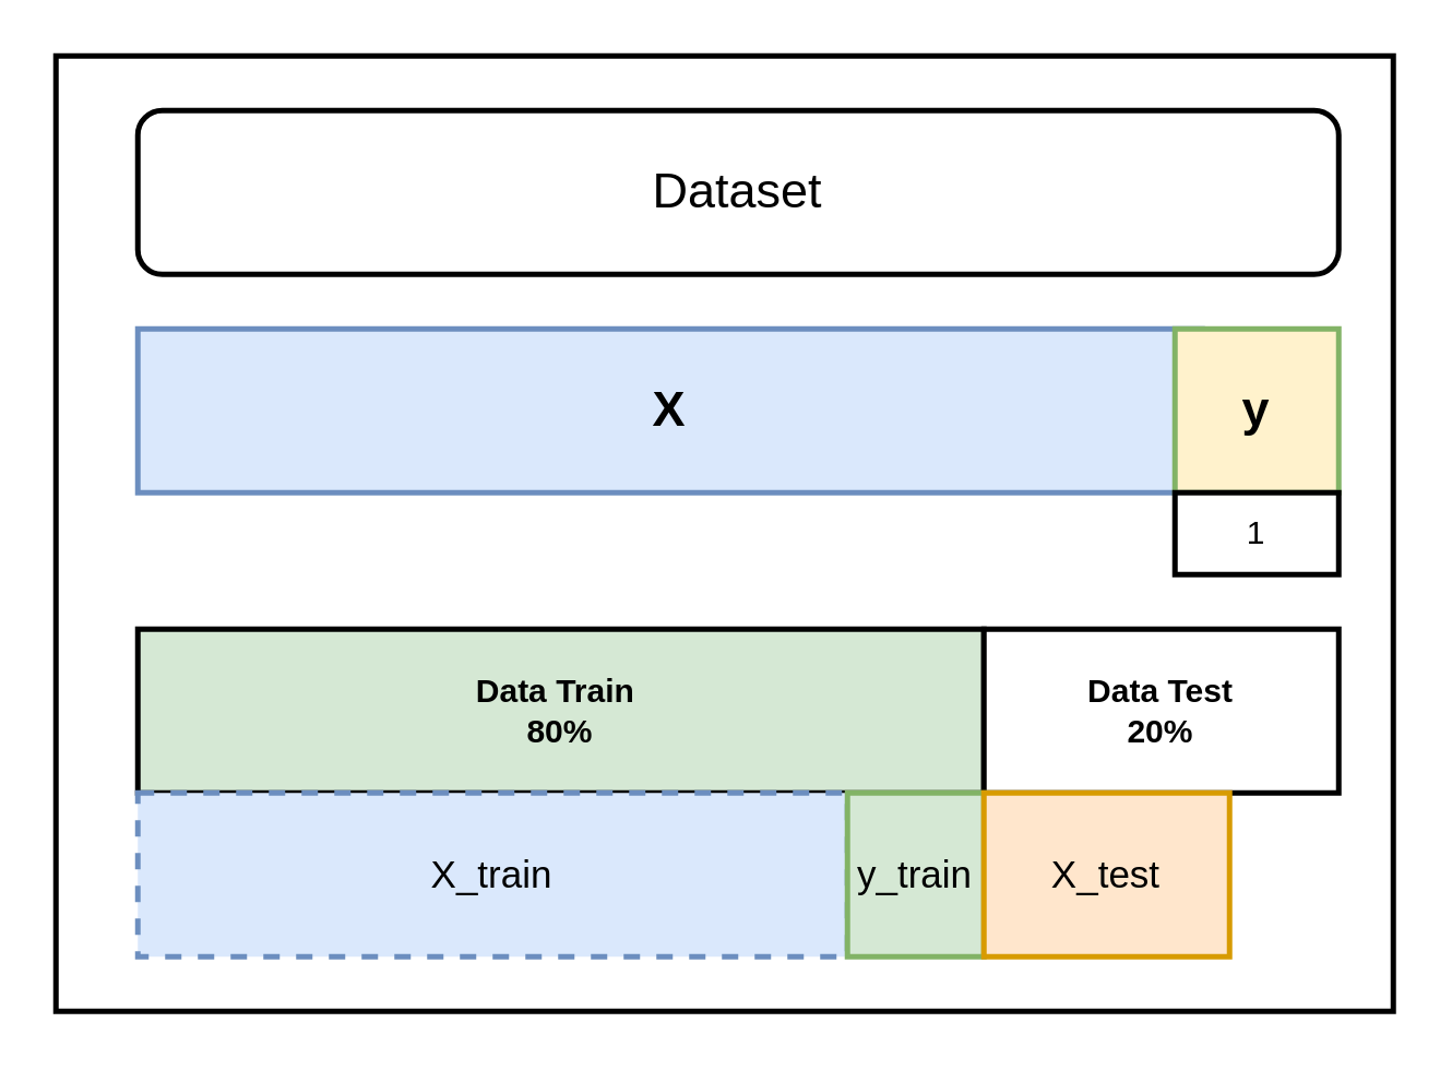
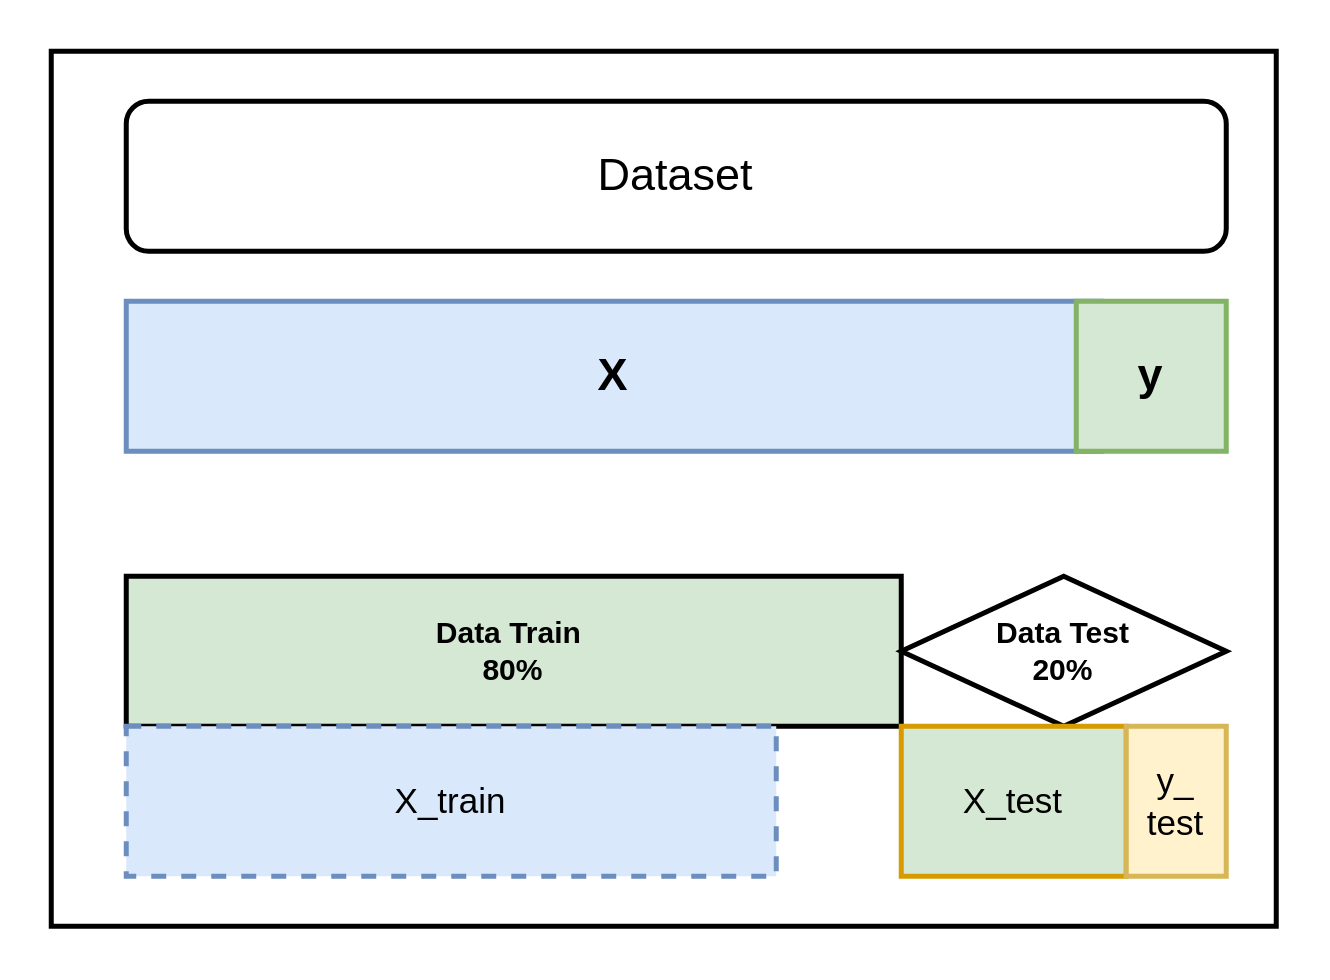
- <mxCell id="6" value="&lt;font style=&quot;font-size: 18px&quot;&gt;&lt;b&gt;y&lt;/b&gt;&lt;/font&gt;" style="rounded=0;whiteSpace=wrap;html=1;strokeWidth=2;fillColor=#fff2cc;strokeColor=#82b366;" vertex="1" parent="2"><mxGeometry x="410" y="100" width="60" height="60" as="geometry" /></mxCell>
+ <mxCell id="6" value="&lt;font style=&quot;font-size: 18px&quot;&gt;&lt;b&gt;y&lt;/b&gt;&lt;/font&gt;" style="rounded=0;whiteSpace=wrap;html=1;strokeWidth=2;fillColor=#d5e8d4;strokeColor=#82b366;" vertex="1" parent="2"><mxGeometry x="410" y="100" width="60" height="60" as="geometry" /></mxCell>
- <mxCell id="7" value="1" style="rounded=0;whiteSpace=wrap;html=1;strokeWidth=2;" vertex="1" parent="2"><mxGeometry x="410" y="160" width="60" height="30" as="geometry" /></mxCell>
- <mxCell id="9" value="&lt;b&gt;Data Test&lt;br&gt;20%&lt;/b&gt;" style="rounded=0;whiteSpace=wrap;html=1;strokeWidth=2;" vertex="1" parent="2"><mxGeometry x="340" y="210" width="130" height="60" as="geometry" /></mxCell>
+ <mxCell id="9" value="&lt;b&gt;Data Test&lt;br&gt;20%&lt;/b&gt;" style="rhombus;whiteSpace=wrap;html=1;strokeWidth=2;" vertex="1" parent="2"><mxGeometry x="340" y="210" width="130" height="60" as="geometry" /></mxCell>
- <mxCell id="11" value="&lt;font style=&quot;font-size: 14px&quot;&gt;y_train&lt;/font&gt;" style="rounded=0;whiteSpace=wrap;html=1;strokeWidth=2;fillColor=#d5e8d4;strokeColor=#82b366;" vertex="1" parent="2"><mxGeometry x="290" y="270" width="50" height="60" as="geometry" /></mxCell>
- <mxCell id="12" value="&lt;font style=&quot;font-size: 14px&quot;&gt;X_test&lt;/font&gt;" style="rounded=0;whiteSpace=wrap;html=1;strokeWidth=2;fillColor=#ffe6cc;strokeColor=#d79b00;" vertex="1" parent="2"><mxGeometry x="340" y="270" width="90" height="60" as="geometry" /></mxCell>
+ <mxCell id="12" value="&lt;font style=&quot;font-size: 14px&quot;&gt;X_test&lt;/font&gt;" style="rounded=0;whiteSpace=wrap;html=1;strokeWidth=2;fillColor=#d5e8d4;strokeColor=#d79b00;" vertex="1" parent="2"><mxGeometry x="340" y="270" width="90" height="60" as="geometry" /></mxCell>
+ <mxCell id="13" value="&lt;font style=&quot;font-size: 14px&quot;&gt;y_&lt;br&gt;test&lt;/font&gt;" style="rounded=0;whiteSpace=wrap;html=1;strokeWidth=2;fillColor=#fff2cc;strokeColor=#d6b656;" vertex="1" parent="2"><mxGeometry x="430" y="270" width="40" height="60" as="geometry" /></mxCell>
